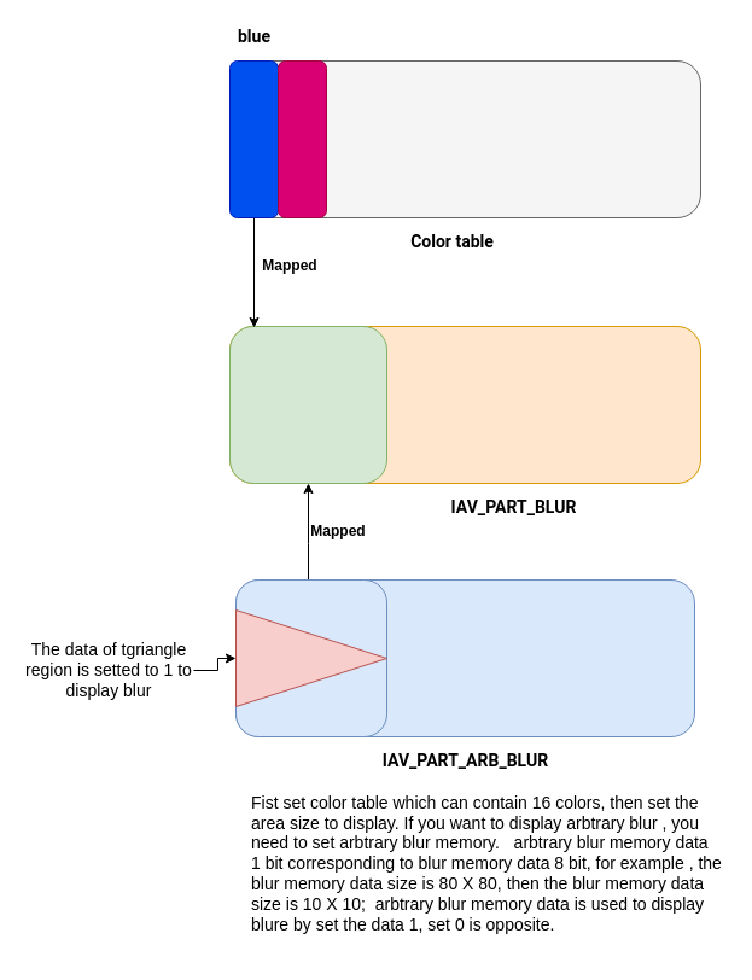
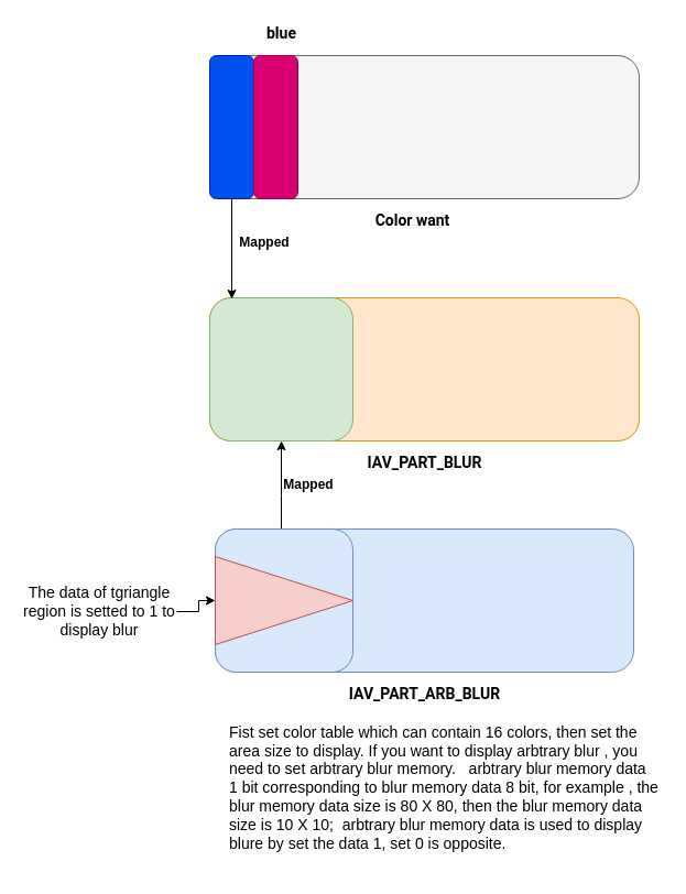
- <mxCell id="15" value="&lt;b style=&quot;font-family: &amp;#34;roboto&amp;#34; , sans-serif ; font-size: 14px ; text-align: left ; background-color: rgb(255 , 255 , 255)&quot;&gt;blue&lt;/b&gt;" style="text;html=1;strokeColor=none;fillColor=none;align=center;verticalAlign=middle;whiteSpace=wrap;rounded=0;" vertex="1" parent="1"><mxGeometry x="95.5" y="20" width="229" height="20" as="geometry" /></mxCell>
+ <mxCell id="15" value="&lt;b style=&quot;font-family: &amp;#34;roboto&amp;#34; , sans-serif ; font-size: 14px ; text-align: left ; background-color: rgb(255 , 255 , 255)&quot;&gt;blue&lt;/b&gt;" style="text;html=1;strokeColor=none;fillColor=none;align=center;verticalAlign=middle;whiteSpace=wrap;rounded=0;" vertex="1" parent="1"><mxGeometry x="140.5" y="20" width="229" height="20" as="geometry" /></mxCell>
- <mxCell id="12" value="&lt;b style=&quot;font-family: &amp;#34;roboto&amp;#34; , sans-serif ; font-size: 14px ; text-align: left ; background-color: rgb(255 , 255 , 255)&quot;&gt;Color table&lt;/b&gt;" style="text;html=1;strokeColor=none;fillColor=none;align=center;verticalAlign=middle;whiteSpace=wrap;rounded=0;" vertex="1" parent="1"><mxGeometry x="260" y="190" width="229" height="20" as="geometry" /></mxCell>
+ <mxCell id="12" value="&lt;b style=&quot;font-family: &amp;#34;roboto&amp;#34; , sans-serif ; font-size: 14px ; text-align: left ; background-color: rgb(255 , 255 , 255)&quot;&gt;Color want&lt;/b&gt;" style="text;html=1;strokeColor=none;fillColor=none;align=center;verticalAlign=middle;whiteSpace=wrap;rounded=0;" vertex="1" parent="1"><mxGeometry x="260" y="190" width="229" height="20" as="geometry" /></mxCell>
- <mxCell id="4" value="&lt;b style=&quot;font-family: &amp;#34;roboto&amp;#34; , sans-serif ; font-size: 14px ; text-align: left ; background-color: rgb(255 , 255 , 255)&quot;&gt;IAV_PART_BLUR&lt;/b&gt;" style="text;html=1;strokeColor=none;fillColor=none;align=center;verticalAlign=middle;whiteSpace=wrap;rounded=0;" vertex="1" parent="1"><mxGeometry x="310.5" y="410" width="229" height="20" as="geometry" /></mxCell>
+ <mxCell id="4" value="&lt;b style=&quot;font-family: &amp;#34;roboto&amp;#34; , sans-serif ; font-size: 14px ; text-align: left ; background-color: rgb(255 , 255 , 255)&quot;&gt;IAV_PART_BLUR&lt;/b&gt;" style="text;html=1;strokeColor=none;fillColor=none;align=center;verticalAlign=middle;whiteSpace=wrap;rounded=0;" vertex="1" parent="1"><mxGeometry x="270.5" y="410" width="229" height="20" as="geometry" /></mxCell>
